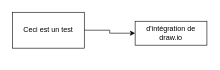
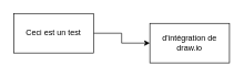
- <mxCell id="4" value="d'intégration de draw.io" style="rounded=0;whiteSpace=wrap;html=1;" vertex="1" parent="1"><mxGeometry x="225" y="35" width="120" height="40" as="geometry" /></mxCell>
+ <mxCell id="4" value="d'intégration de draw.io" style="rounded=0;whiteSpace=wrap;html=1;" vertex="1" parent="1"><mxGeometry x="225" y="35" width="120" height="60" as="geometry" /></mxCell>
